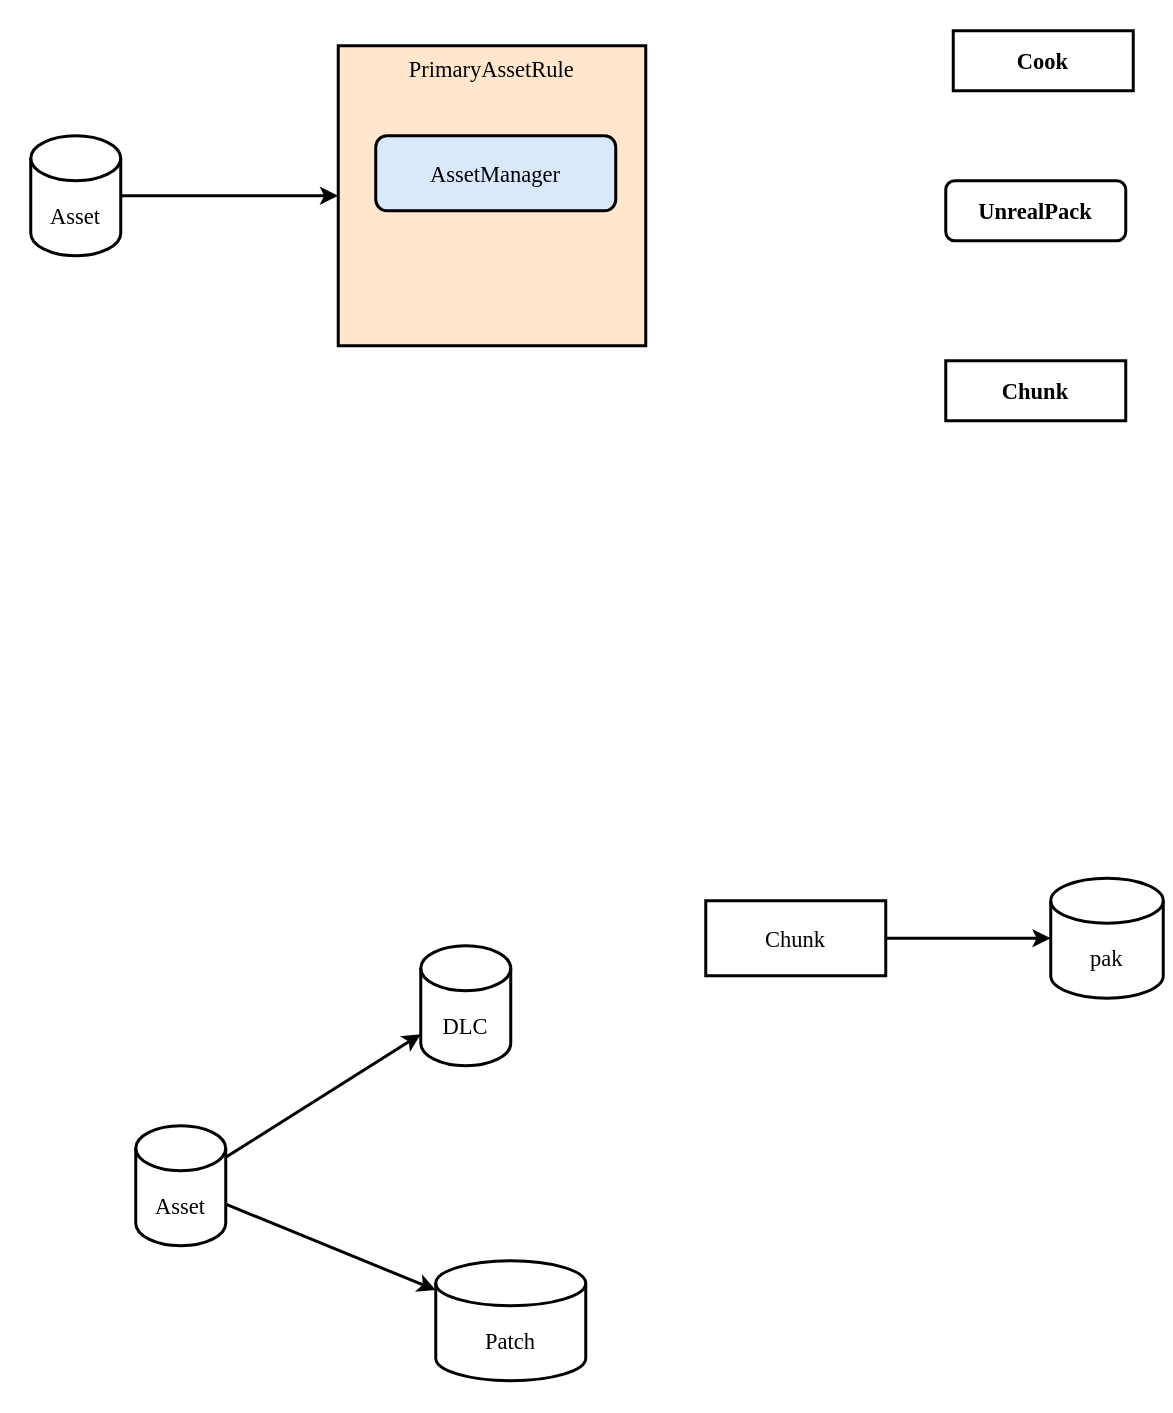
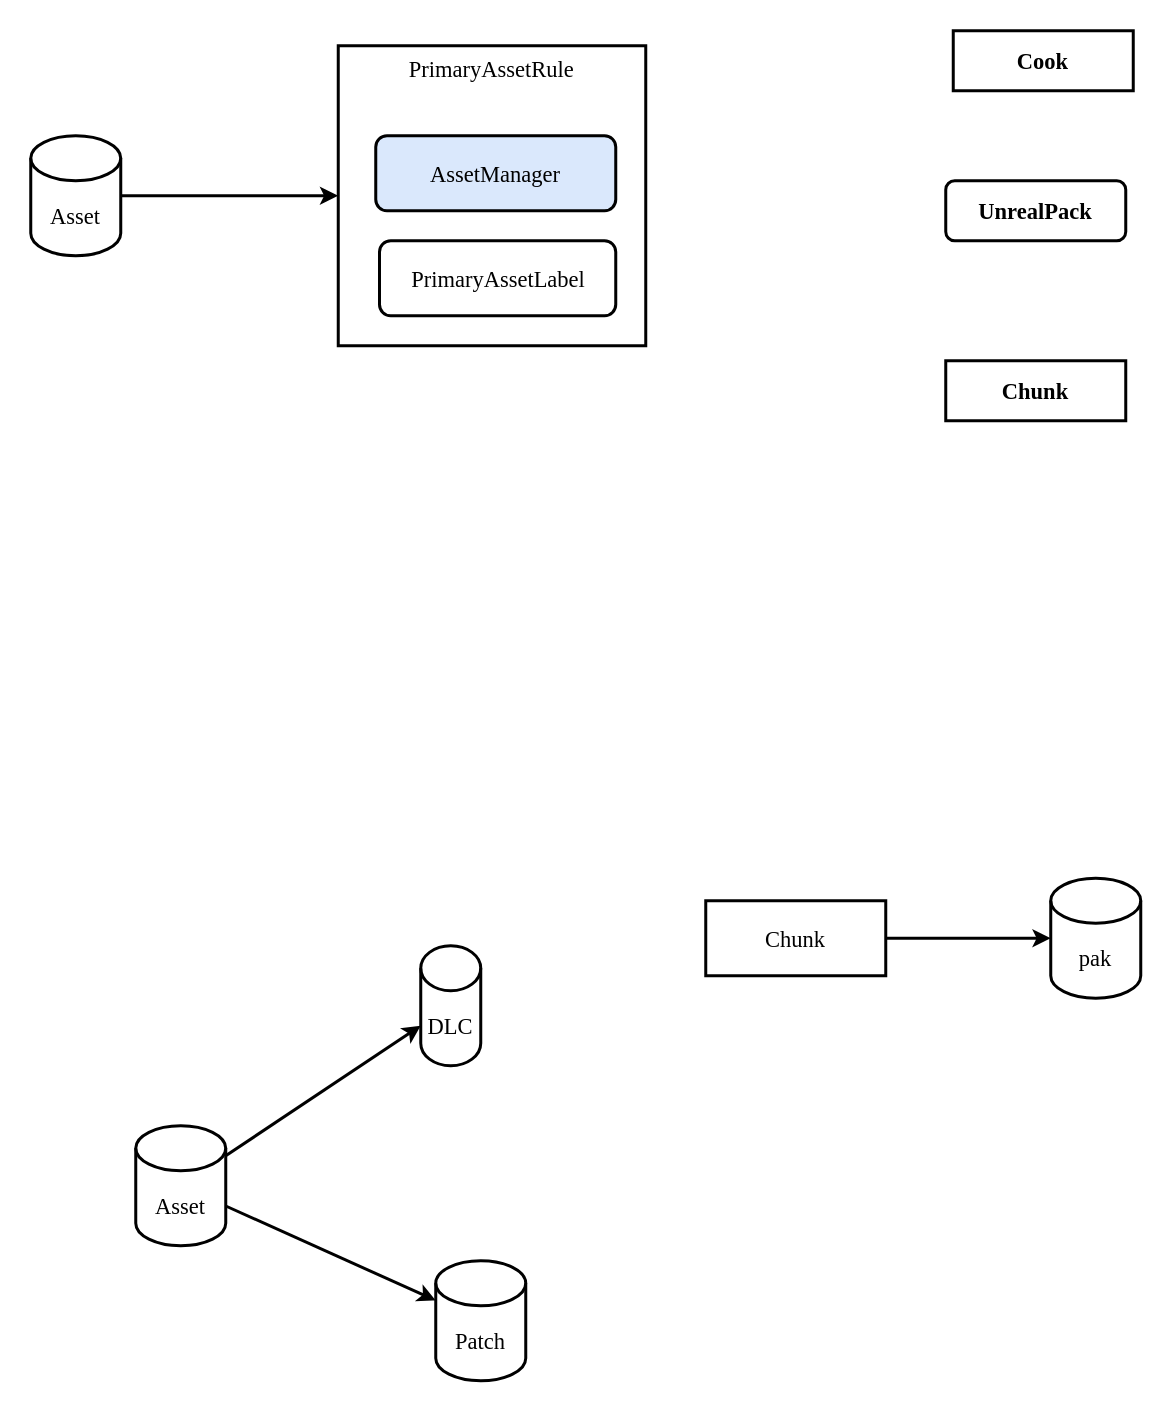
- <mxCell id="15" value="PrimaryAssetRule" style="whiteSpace=wrap;html=1;fontFamily=Comic Sans MS;fontSize=15;strokeWidth=2;verticalAlign=top;fillColor=#ffe6cc;" parent="1" vertex="1"><mxGeometry x="225" y="30" width="205" height="200" as="geometry" /></mxCell>
+ <mxCell id="15" value="PrimaryAssetRule" style="whiteSpace=wrap;html=1;fontFamily=Comic Sans MS;fontSize=15;strokeWidth=2;verticalAlign=top;" parent="1" vertex="1"><mxGeometry x="225" y="30" width="205" height="200" as="geometry" /></mxCell>
+ <mxCell id="17" value="PrimaryAssetLabel" style="rounded=1;whiteSpace=wrap;html=1;fontFamily=Comic Sans MS;fontSize=15;strokeWidth=2;verticalAlign=middle;" parent="1" vertex="1"><mxGeometry x="252.5" y="160" width="157.5" height="50" as="geometry" /></mxCell>
- <mxCell id="12" value="pak" style="shape=cylinder3;whiteSpace=wrap;html=1;boundedLbl=1;backgroundOutline=1;size=15;fontFamily=Comic Sans MS;fontSize=15;strokeWidth=2;" parent="1" vertex="1"><mxGeometry x="700" y="585" width="75" height="80" as="geometry" /></mxCell>
+ <mxCell id="12" value="pak" style="shape=cylinder3;whiteSpace=wrap;html=1;boundedLbl=1;backgroundOutline=1;size=15;fontFamily=Comic Sans MS;fontSize=15;strokeWidth=2;" parent="1" vertex="1"><mxGeometry x="700" y="585" width="60" height="80" as="geometry" /></mxCell>
- <mxCell id="8" value="DLC" style="shape=cylinder3;whiteSpace=wrap;html=1;boundedLbl=1;backgroundOutline=1;size=15;fontFamily=Comic Sans MS;fontSize=15;strokeWidth=2;" parent="1" vertex="1"><mxGeometry x="280" y="630" width="60" height="80" as="geometry" /></mxCell>
+ <mxCell id="8" value="DLC" style="shape=cylinder3;whiteSpace=wrap;html=1;boundedLbl=1;backgroundOutline=1;size=15;fontFamily=Comic Sans MS;fontSize=15;strokeWidth=2;" parent="1" vertex="1"><mxGeometry x="280" y="630" width="40" height="80" as="geometry" /></mxCell>
- <mxCell id="9" value="Patch" style="shape=cylinder3;whiteSpace=wrap;html=1;boundedLbl=1;backgroundOutline=1;size=15;fontFamily=Comic Sans MS;fontSize=15;strokeWidth=2;" parent="1" vertex="1"><mxGeometry x="290" y="840" width="100" height="80" as="geometry" /></mxCell>
+ <mxCell id="9" value="Patch" style="shape=cylinder3;whiteSpace=wrap;html=1;boundedLbl=1;backgroundOutline=1;size=15;fontFamily=Comic Sans MS;fontSize=15;strokeWidth=2;" parent="1" vertex="1"><mxGeometry x="290" y="840" width="60" height="80" as="geometry" /></mxCell>
